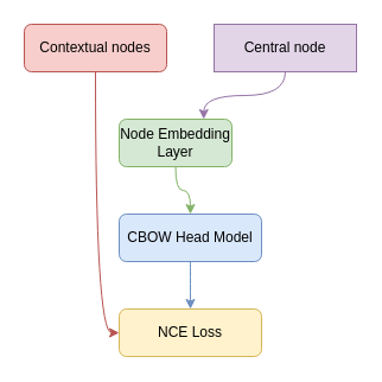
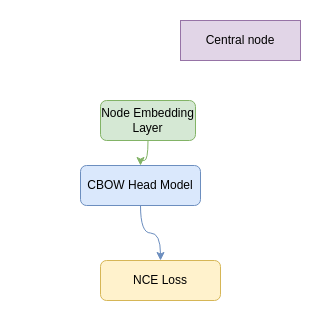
- <mxCell id="8" value="Contextual nodes" style="rounded=1;whiteSpace=wrap;html=1;fillColor=#f8cecc;strokeColor=#b85450;" vertex="1" parent="1"><mxGeometry x="20" y="20" width="120" height="40" as="geometry" /></mxCell>
- <mxCell id="9" style="edgeStyle=orthogonalEdgeStyle;curved=1;rounded=0;orthogonalLoop=1;jettySize=auto;html=1;fillColor=#e1d5e7;strokeColor=#9673a6;entryX=0.75;entryY=0;entryDx=0;entryDy=0;" edge="1" parent="1" source="10" target="3"><mxGeometry relative="1" as="geometry"><mxPoint x="240" y="280" as="targetPoint" /></mxGeometry></mxCell>
- <mxCell id="7" style="edgeStyle=orthogonalEdgeStyle;rounded=0;orthogonalLoop=1;jettySize=auto;html=1;entryX=0;entryY=0.5;entryDx=0;entryDy=0;curved=1;fillColor=#f8cecc;strokeColor=#b85450;" edge="1" parent="1" source="8" target="6"><mxGeometry relative="1" as="geometry" /></mxCell>
- <mxCell id="5" value="CBOW Head Model" style="rounded=1;whiteSpace=wrap;html=1;fillColor=#dae8fc;strokeColor=#6c8ebf;" vertex="1" parent="1"><mxGeometry x="100" y="180" width="120" height="40" as="geometry" /></mxCell>
+ <mxCell id="5" value="CBOW Head Model" style="rounded=1;whiteSpace=wrap;html=1;fillColor=#dae8fc;strokeColor=#6c8ebf;" vertex="1" parent="1"><mxGeometry x="80" y="165" width="120" height="40" as="geometry" /></mxCell>
